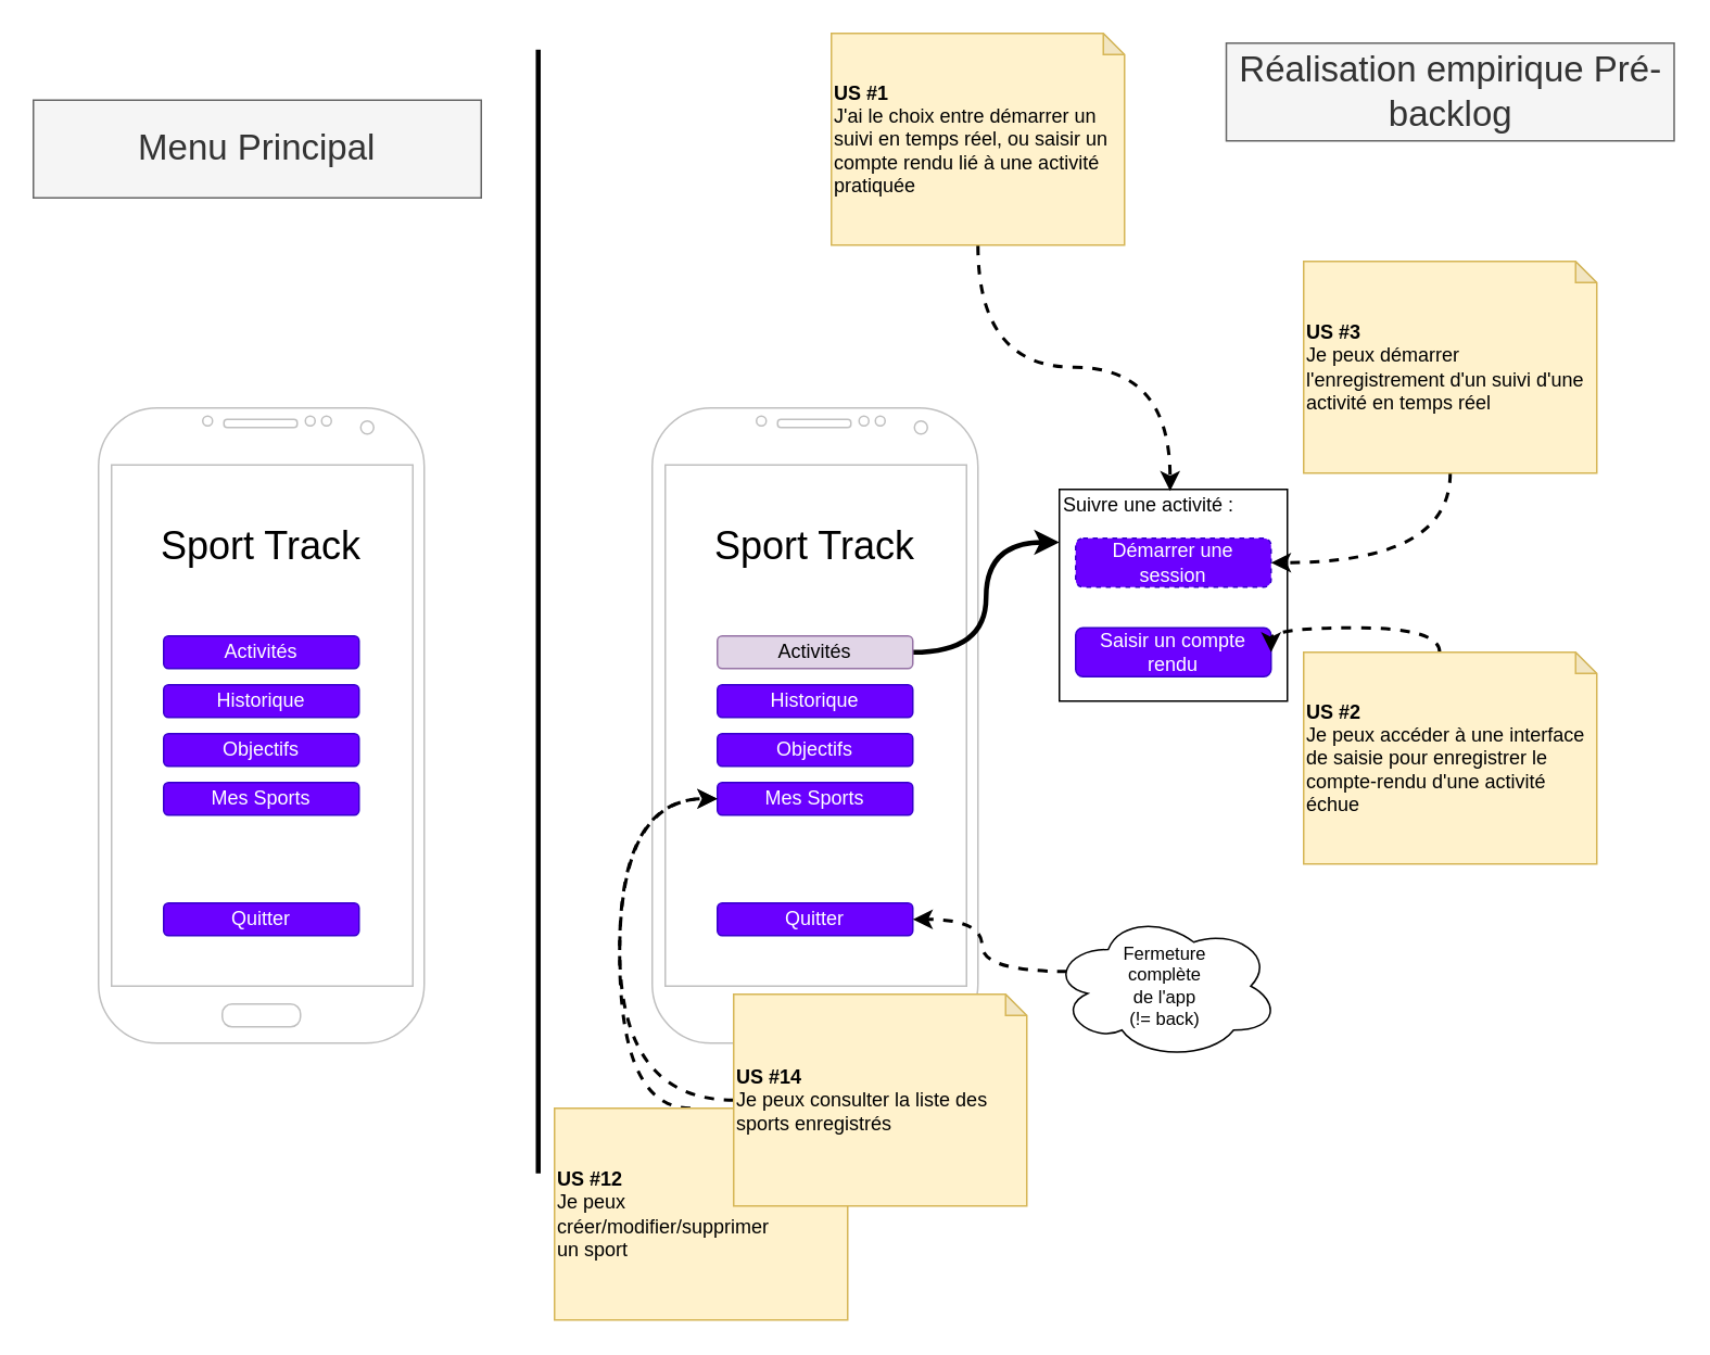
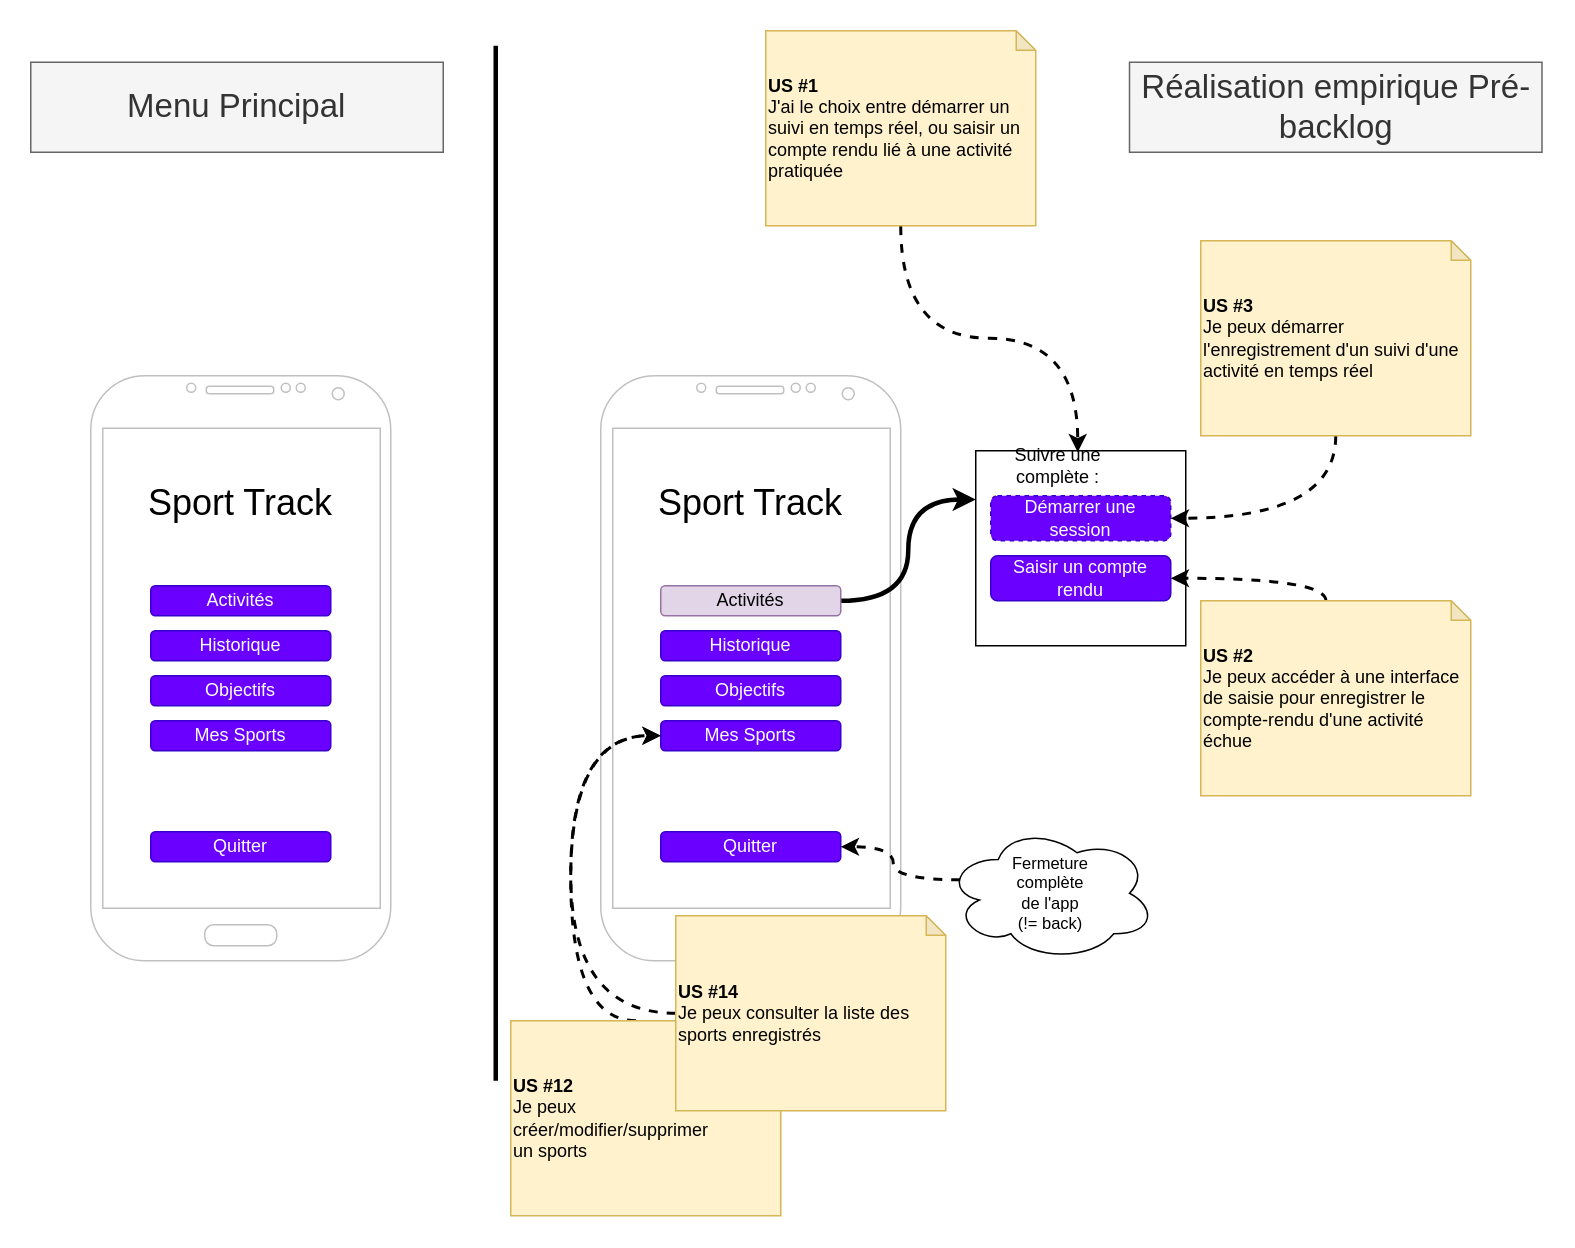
- <mxCell id="35" value="Réalisation empirique Pré-backlog" style="rounded=0;whiteSpace=wrap;html=1;fontSize=22;fontColor=#333333;fillColor=#f5f5f5;strokeColor=#666666;" vertex="1" parent="1"><mxGeometry x="752.5" y="26" width="275" height="60" as="geometry" /></mxCell>
+ <mxCell id="35" value="Réalisation empirique Pré-backlog" style="rounded=0;whiteSpace=wrap;html=1;fontSize=22;fontColor=#333333;fillColor=#f5f5f5;strokeColor=#666666;" vertex="1" parent="1"><mxGeometry x="752.5" y="41" width="275" height="60" as="geometry" /></mxCell>
- <mxCell id="34" value="Menu Principal" style="rounded=0;whiteSpace=wrap;html=1;fontSize=22;fontColor=#333333;fillColor=#f5f5f5;strokeColor=#666666;" vertex="1" parent="1"><mxGeometry x="20" y="61" width="275" height="60" as="geometry" /></mxCell>
+ <mxCell id="34" value="Menu Principal" style="rounded=0;whiteSpace=wrap;html=1;fontSize=22;fontColor=#333333;fillColor=#f5f5f5;strokeColor=#666666;" vertex="1" parent="1"><mxGeometry x="20" y="41" width="275" height="60" as="geometry" /></mxCell>
- <mxCell id="12" value="Suivre une activité :" style="text;html=1;strokeColor=none;fillColor=none;align=center;verticalAlign=middle;whiteSpace=wrap;rounded=0;fontSize=12;" parent="1" vertex="1"><mxGeometry x="650" y="300" width="110" height="20" as="geometry" /></mxCell>
+ <mxCell id="12" value="Suivre une complète :" style="text;html=1;strokeColor=none;fillColor=none;align=center;verticalAlign=middle;whiteSpace=wrap;rounded=0;fontSize=12;" parent="1" vertex="1"><mxGeometry x="650" y="300" width="110" height="20" as="geometry" /></mxCell>
- <mxCell id="11" value="Saisir un compte rendu" style="rounded=1;whiteSpace=wrap;html=1;fontSize=12;fillColor=#6a00ff;strokeColor=#3700CC;fontColor=#ffffff;" parent="1" vertex="1"><mxGeometry x="660" y="385" width="120" height="30" as="geometry" /></mxCell>
+ <mxCell id="11" value="Saisir un compte rendu" style="rounded=1;whiteSpace=wrap;html=1;fontSize=12;fillColor=#6a00ff;strokeColor=#3700CC;fontColor=#ffffff;" parent="1" vertex="1"><mxGeometry x="660" y="370" width="120" height="30" as="geometry" /></mxCell>
- <mxCell id="22" value="Fermeture&lt;br&gt;complète&lt;br&gt;de l'app&lt;br&gt;(!= back)" style="ellipse;shape=cloud;whiteSpace=wrap;html=1;fontSize=11;fontColor=#000000;" parent="1" vertex="1"><mxGeometry x="645" y="560" width="140" height="90" as="geometry" /></mxCell>
+ <mxCell id="22" value="Fermeture&lt;br&gt;complète&lt;br&gt;de l'app&lt;br&gt;(!= back)" style="ellipse;shape=cloud;whiteSpace=wrap;html=1;fontSize=11;fontColor=#000000;" parent="1" vertex="1"><mxGeometry x="630" y="550" width="140" height="90" as="geometry" /></mxCell>
- <mxCell id="31" value="&lt;b&gt;US #12&lt;/b&gt;&lt;br&gt;Je peux&lt;br&gt;créer/modifier/supprimer&lt;br&gt;un sport" style="shape=note;whiteSpace=wrap;html=1;backgroundOutline=1;darkOpacity=0.05;size=13;align=left;fillColor=#fff2cc;strokeColor=#d6b656;" vertex="1" parent="1"><mxGeometry x="340" y="680" width="180" height="130" as="geometry" /></mxCell>
+ <mxCell id="31" value="&lt;b&gt;US #12&lt;/b&gt;&lt;br&gt;Je peux&lt;br&gt;créer/modifier/supprimer&lt;br&gt;un sports" style="shape=note;whiteSpace=wrap;html=1;backgroundOutline=1;darkOpacity=0.05;size=13;align=left;fillColor=#fff2cc;strokeColor=#d6b656;" vertex="1" parent="1"><mxGeometry x="340" y="680" width="180" height="130" as="geometry" /></mxCell>
